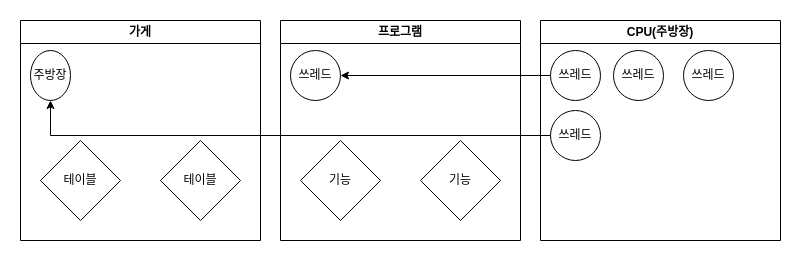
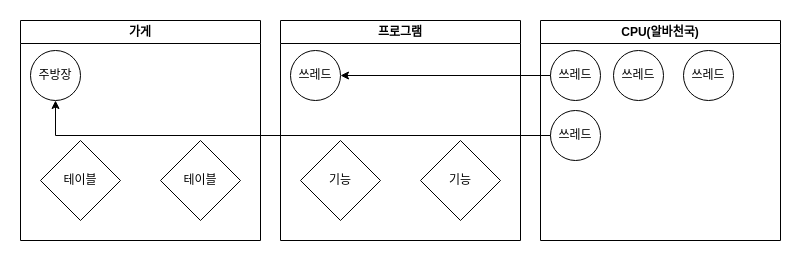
- <mxCell id="10" value="CPU(주방장)" style="swimlane;whiteSpace=wrap;html=1;" vertex="1" parent="1"><mxGeometry x="540" y="20" width="240" height="220" as="geometry" /></mxCell>
+ <mxCell id="10" value="CPU(알바천국)" style="swimlane;whiteSpace=wrap;html=1;" vertex="1" parent="1"><mxGeometry x="540" y="20" width="240" height="220" as="geometry" /></mxCell>
- <mxCell id="3" value="주방장" style="ellipse;whiteSpace=wrap;html=1;aspect=fixed;" vertex="1" parent="2"><mxGeometry x="10" y="30" width="40" height="50" as="geometry" /></mxCell>
+ <mxCell id="3" value="주방장" style="ellipse;whiteSpace=wrap;html=1;aspect=fixed;" vertex="1" parent="2"><mxGeometry x="10" y="30" width="50" height="50" as="geometry" /></mxCell>
